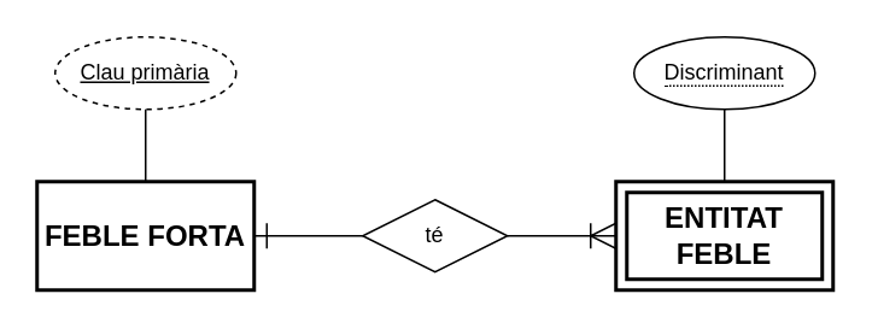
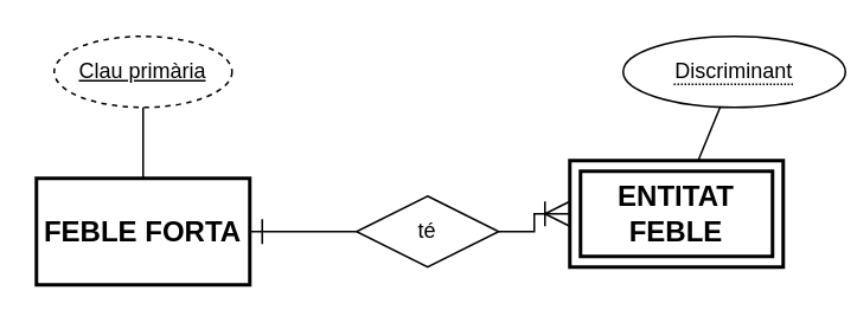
- <mxCell id="9" value="&lt;span style=&quot;border-bottom: 1px dotted&quot;&gt;Discriminant&lt;/span&gt;" style="ellipse;whiteSpace=wrap;html=1;align=center;" vertex="1" parent="1"><mxGeometry x="350" y="20" width="100" height="40" as="geometry" /></mxCell>
+ <mxCell id="9" value="&lt;span style=&quot;border-bottom: 1px dotted&quot;&gt;Discriminant&lt;/span&gt;" style="ellipse;whiteSpace=wrap;html=1;align=center;" vertex="1" parent="1"><mxGeometry x="350" y="20" width="125" height="40" as="geometry" /></mxCell>
- <mxCell id="2" value="&lt;b&gt;ENTITAT FEBLE&lt;/b&gt;" style="shape=ext;margin=3;double=1;whiteSpace=wrap;html=1;align=center;strokeWidth=2;fontSize=16;" vertex="1" parent="1"><mxGeometry x="340" y="100" width="120" height="60" as="geometry" /></mxCell>
+ <mxCell id="2" value="&lt;b&gt;ENTITAT FEBLE&lt;/b&gt;" style="shape=ext;margin=3;double=1;whiteSpace=wrap;html=1;align=center;strokeWidth=2;fontSize=16;" vertex="1" parent="1"><mxGeometry x="320" y="90" width="120" height="60" as="geometry" /></mxCell>
